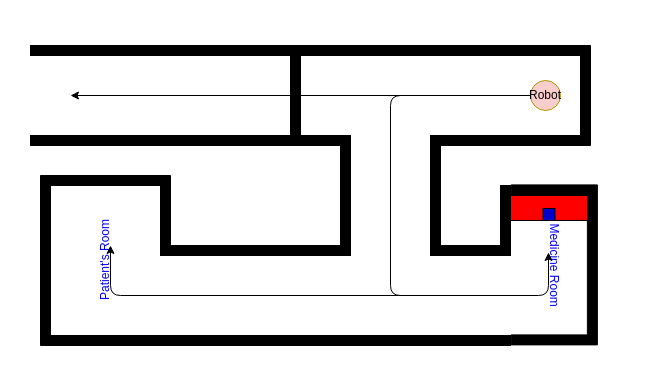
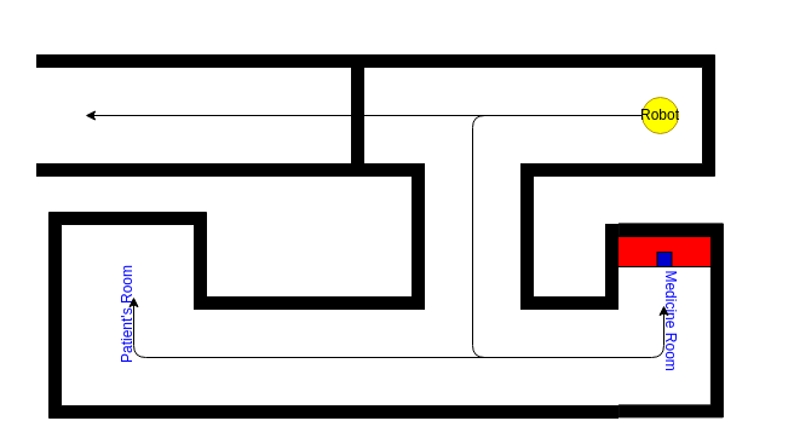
- <mxCell id="5" value="&lt;font color=&quot;#000000&quot;&gt;Robot&lt;/font&gt;" style="ellipse;whiteSpace=wrap;html=1;aspect=fixed;strokeColor=#B09500;fontColor=#ffffff;fillColor=#f8cecc;" parent="1" vertex="1"><mxGeometry x="530" y="80" width="30" height="30" as="geometry" /></mxCell>
+ <mxCell id="5" value="&lt;font color=&quot;#000000&quot;&gt;Robot&lt;/font&gt;" style="ellipse;whiteSpace=wrap;html=1;aspect=fixed;strokeColor=#B09500;fontColor=#ffffff;fillColor=#FFFF00;" parent="1" vertex="1"><mxGeometry x="530" y="80" width="30" height="30" as="geometry" /></mxCell>
